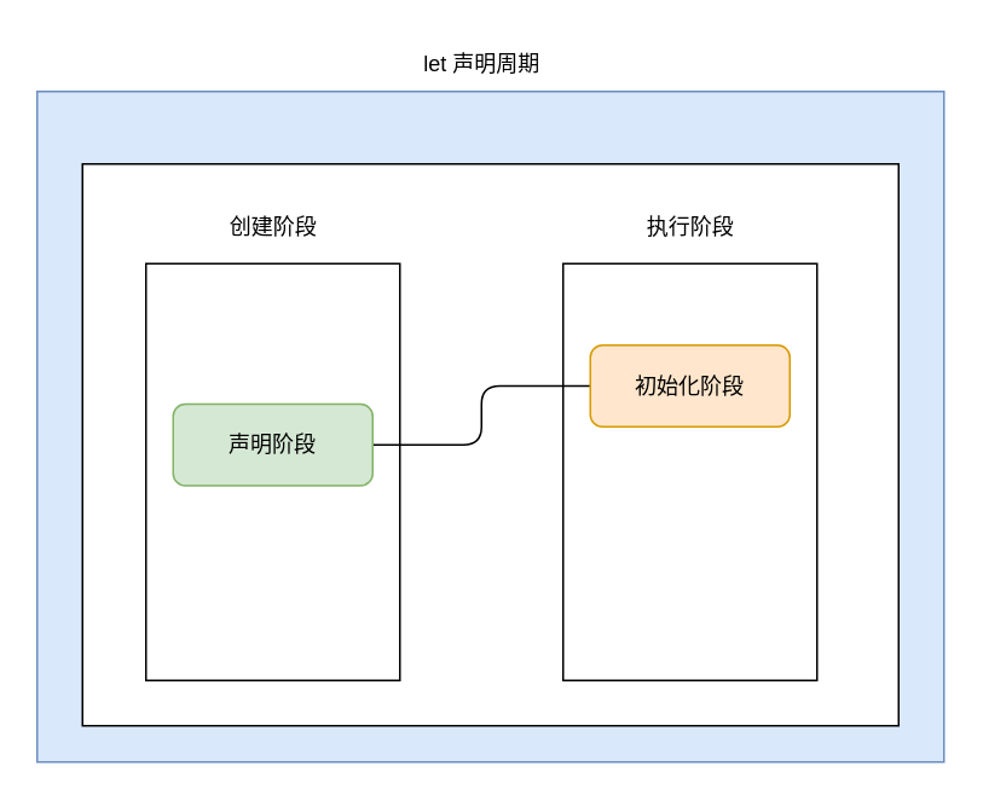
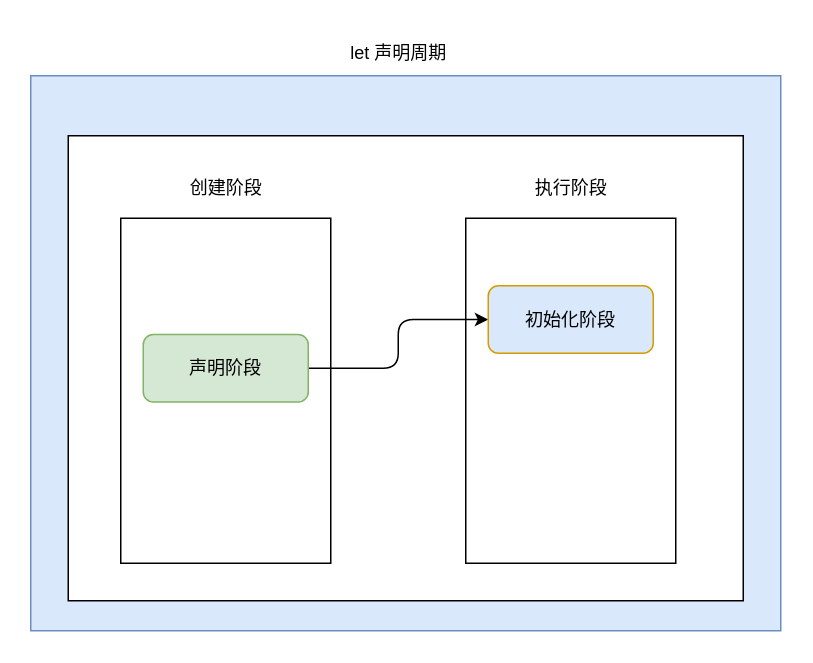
- <mxCell id="8" style="edgeStyle=orthogonalEdgeStyle;rounded=1;orthogonalLoop=1;jettySize=auto;html=1;exitX=1;exitY=0.5;exitDx=0;exitDy=0;entryX=0;entryY=0.5;entryDx=0;entryDy=0;endArrow=none;" edge="1" parent="1" source="9" target="10"><mxGeometry relative="1" as="geometry" /></mxCell>
+ <mxCell id="8" style="edgeStyle=orthogonalEdgeStyle;rounded=1;orthogonalLoop=1;jettySize=auto;html=1;exitX=1;exitY=0.5;exitDx=0;exitDy=0;entryX=0;entryY=0.5;entryDx=0;entryDy=0;" edge="1" parent="1" source="9" target="10"><mxGeometry relative="1" as="geometry" /></mxCell>
- <mxCell id="10" value="初始化阶段" style="rounded=1;whiteSpace=wrap;html=1;fillColor=#ffe6cc;strokeColor=#d79b00;" vertex="1" parent="1"><mxGeometry x="325" y="190" width="110" height="45" as="geometry" /></mxCell>
+ <mxCell id="10" value="初始化阶段" style="rounded=1;whiteSpace=wrap;html=1;fillColor=#dae8fc;strokeColor=#d79b00;" vertex="1" parent="1"><mxGeometry x="325" y="190" width="110" height="45" as="geometry" /></mxCell>
